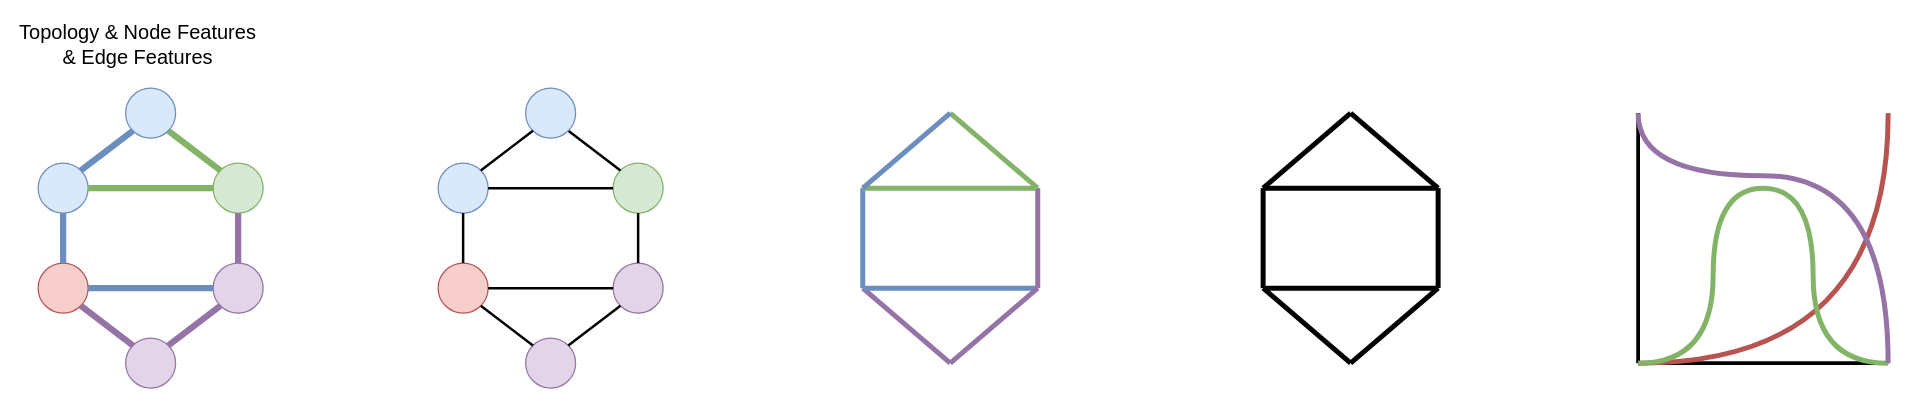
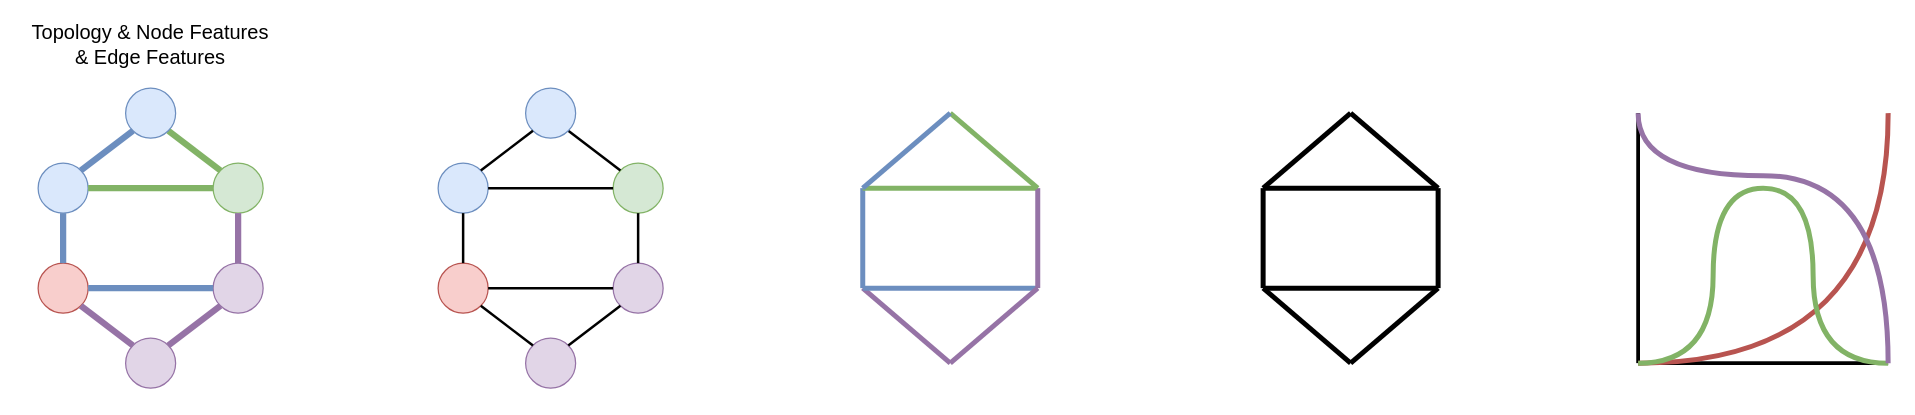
- <mxCell id="2" value="Topology &amp;amp; Node Features &amp;amp; Edge Features" style="text;html=1;strokeColor=none;fillColor=none;align=center;verticalAlign=middle;whiteSpace=wrap;rounded=0;fontSize=16;" vertex="1" parent="1"><mxGeometry x="10" y="20" width="200" height="30" as="geometry" /></mxCell>
+ <mxCell id="2" value="Topology &amp;amp; Node Features &amp;amp; Edge Features" style="text;html=1;strokeColor=none;fillColor=none;align=center;verticalAlign=middle;whiteSpace=wrap;rounded=0;fontSize=16;" vertex="1" parent="1"><mxGeometry x="20" y="20" width="200" height="30" as="geometry" /></mxCell>
